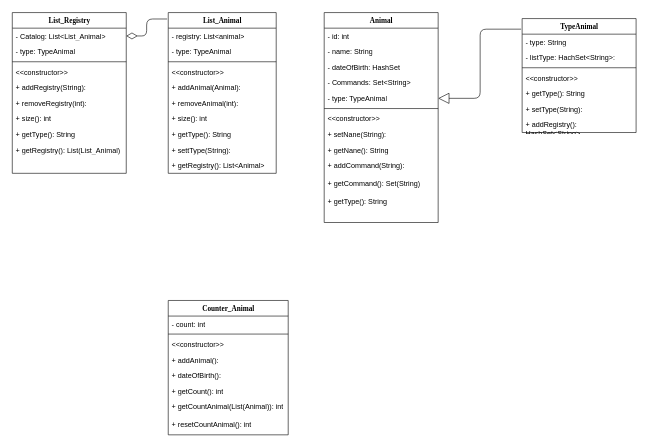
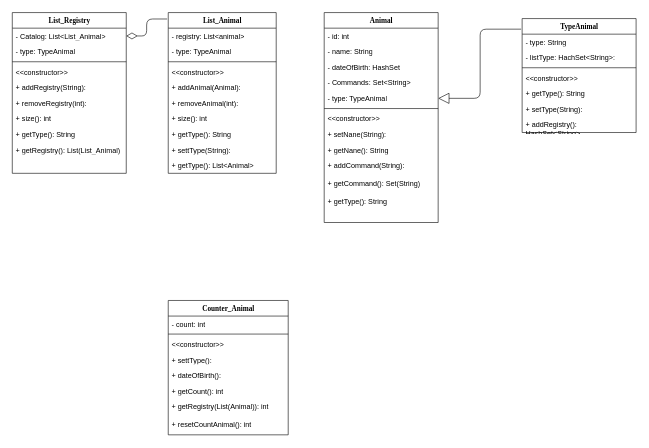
- <mxCell id="12" value="+ getRegistry(): List&amp;lt;Animal&amp;gt;" style="text;html=1;strokeColor=none;fillColor=none;align=left;verticalAlign=top;spacingLeft=4;spacingRight=4;whiteSpace=wrap;overflow=hidden;rotatable=0;points=[[0,0.5],[1,0.5]];portConstraint=eastwest;" vertex="1" parent="2"><mxGeometry y="242" width="180" height="26" as="geometry" /></mxCell>
+ <mxCell id="12" value="+ getType(): List&amp;lt;Animal&amp;gt;" style="text;html=1;strokeColor=none;fillColor=none;align=left;verticalAlign=top;spacingLeft=4;spacingRight=4;whiteSpace=wrap;overflow=hidden;rotatable=0;points=[[0,0.5],[1,0.5]];portConstraint=eastwest;" vertex="1" parent="2"><mxGeometry y="242" width="180" height="26" as="geometry" /></mxCell>
- <mxCell id="17" value="+ addAnimal():&amp;nbsp;" style="text;html=1;strokeColor=none;fillColor=none;align=left;verticalAlign=top;spacingLeft=4;spacingRight=4;whiteSpace=wrap;overflow=hidden;rotatable=0;points=[[0,0.5],[1,0.5]];portConstraint=eastwest;" vertex="1" parent="13"><mxGeometry y="86" width="200" height="26" as="geometry" /></mxCell>
+ <mxCell id="17" value="+ settType():&amp;nbsp;" style="text;html=1;strokeColor=none;fillColor=none;align=left;verticalAlign=top;spacingLeft=4;spacingRight=4;whiteSpace=wrap;overflow=hidden;rotatable=0;points=[[0,0.5],[1,0.5]];portConstraint=eastwest;" vertex="1" parent="13"><mxGeometry y="86" width="200" height="26" as="geometry" /></mxCell>
- <mxCell id="20" value="+ getCountAnimal(List(Animal)): int" style="text;html=1;strokeColor=none;fillColor=none;align=left;verticalAlign=top;spacingLeft=4;spacingRight=4;whiteSpace=wrap;overflow=hidden;rotatable=0;points=[[0,0.5],[1,0.5]];portConstraint=eastwest;" parent="13" vertex="1"><mxGeometry y="164" width="200" height="30" as="geometry" /></mxCell>
+ <mxCell id="20" value="+ getRegistry(List(Animal)): int" style="text;html=1;strokeColor=none;fillColor=none;align=left;verticalAlign=top;spacingLeft=4;spacingRight=4;whiteSpace=wrap;overflow=hidden;rotatable=0;points=[[0,0.5],[1,0.5]];portConstraint=eastwest;" parent="13" vertex="1"><mxGeometry y="164" width="200" height="30" as="geometry" /></mxCell>
